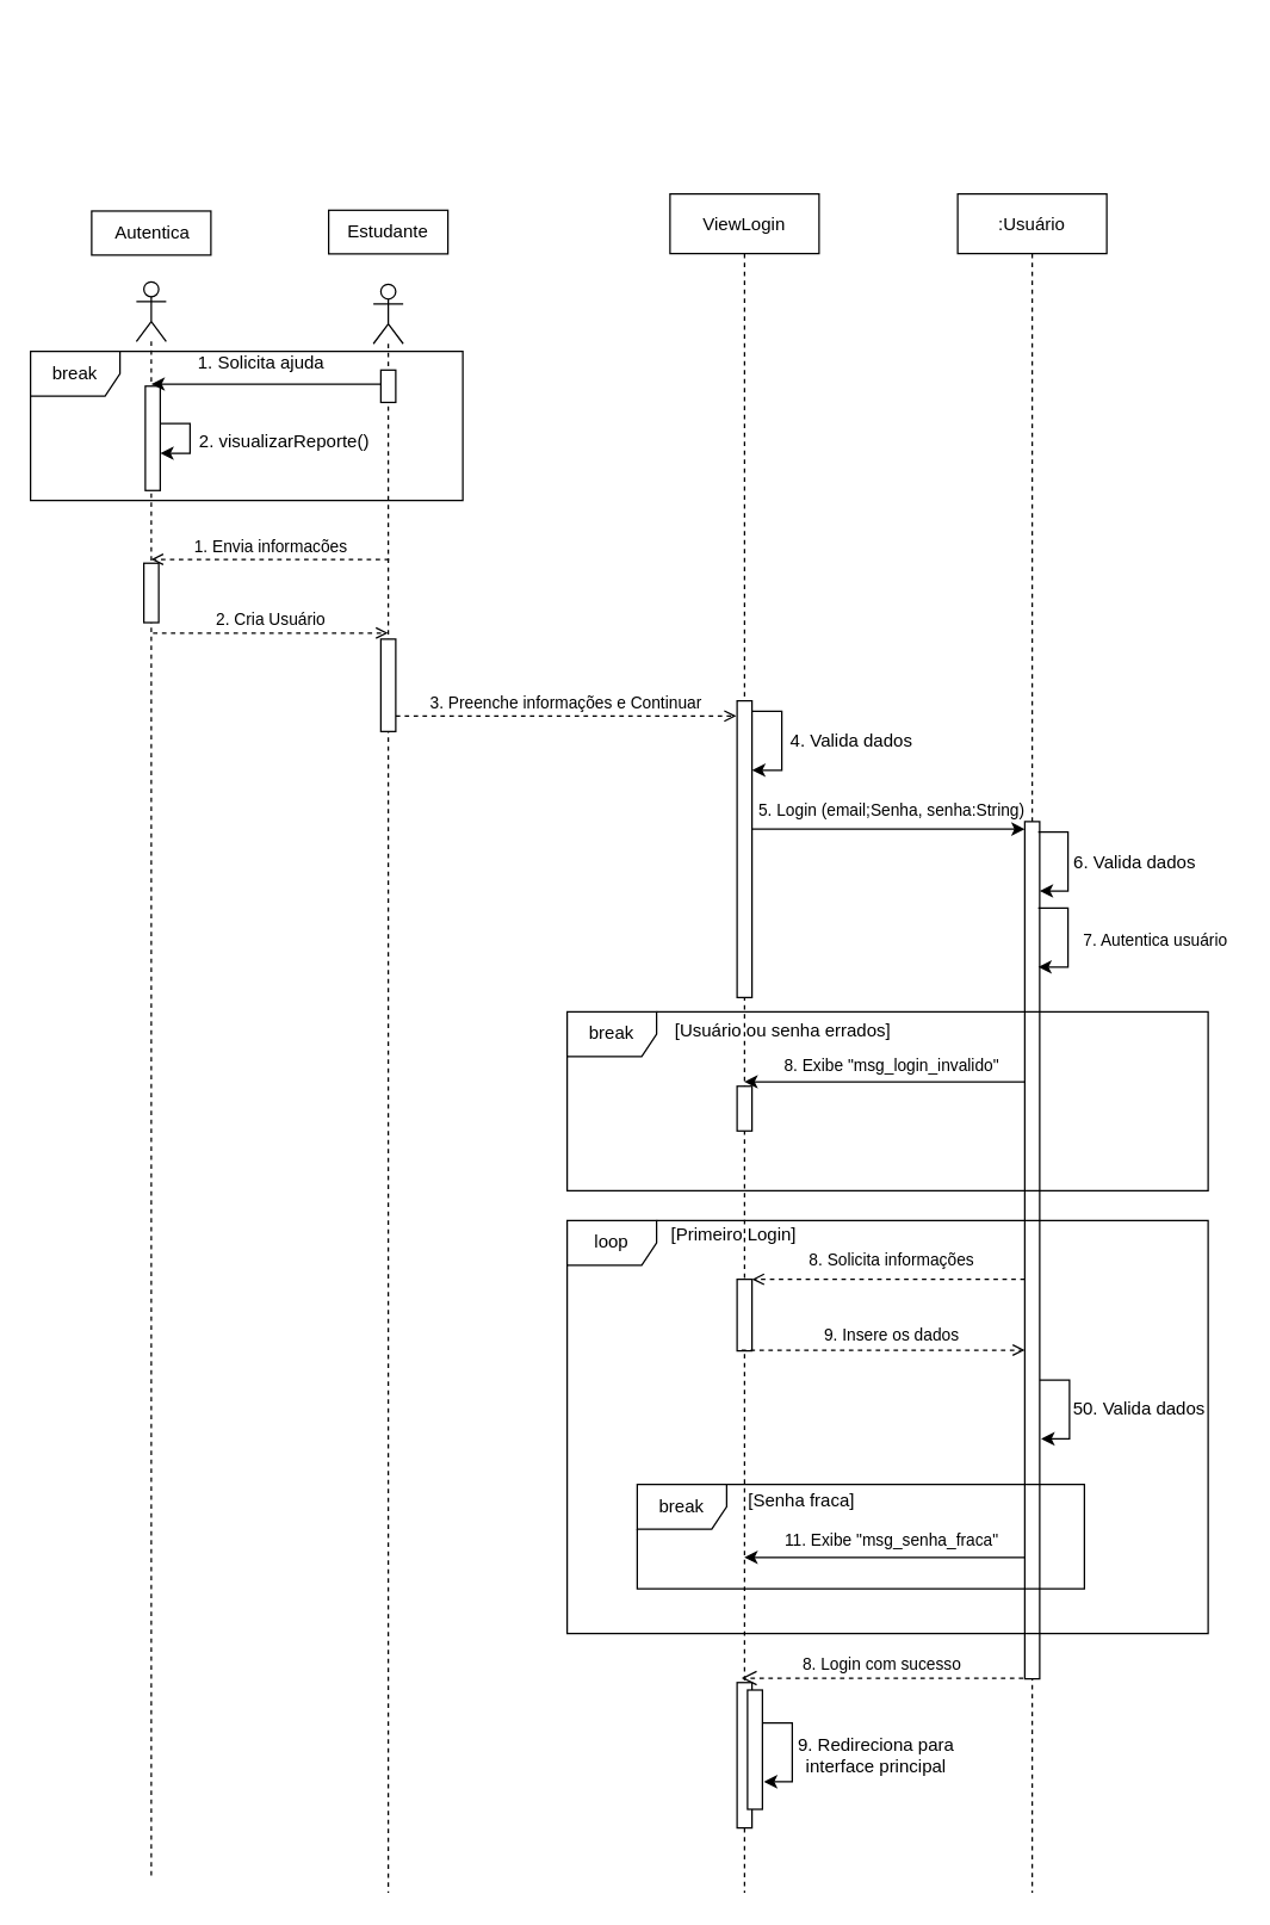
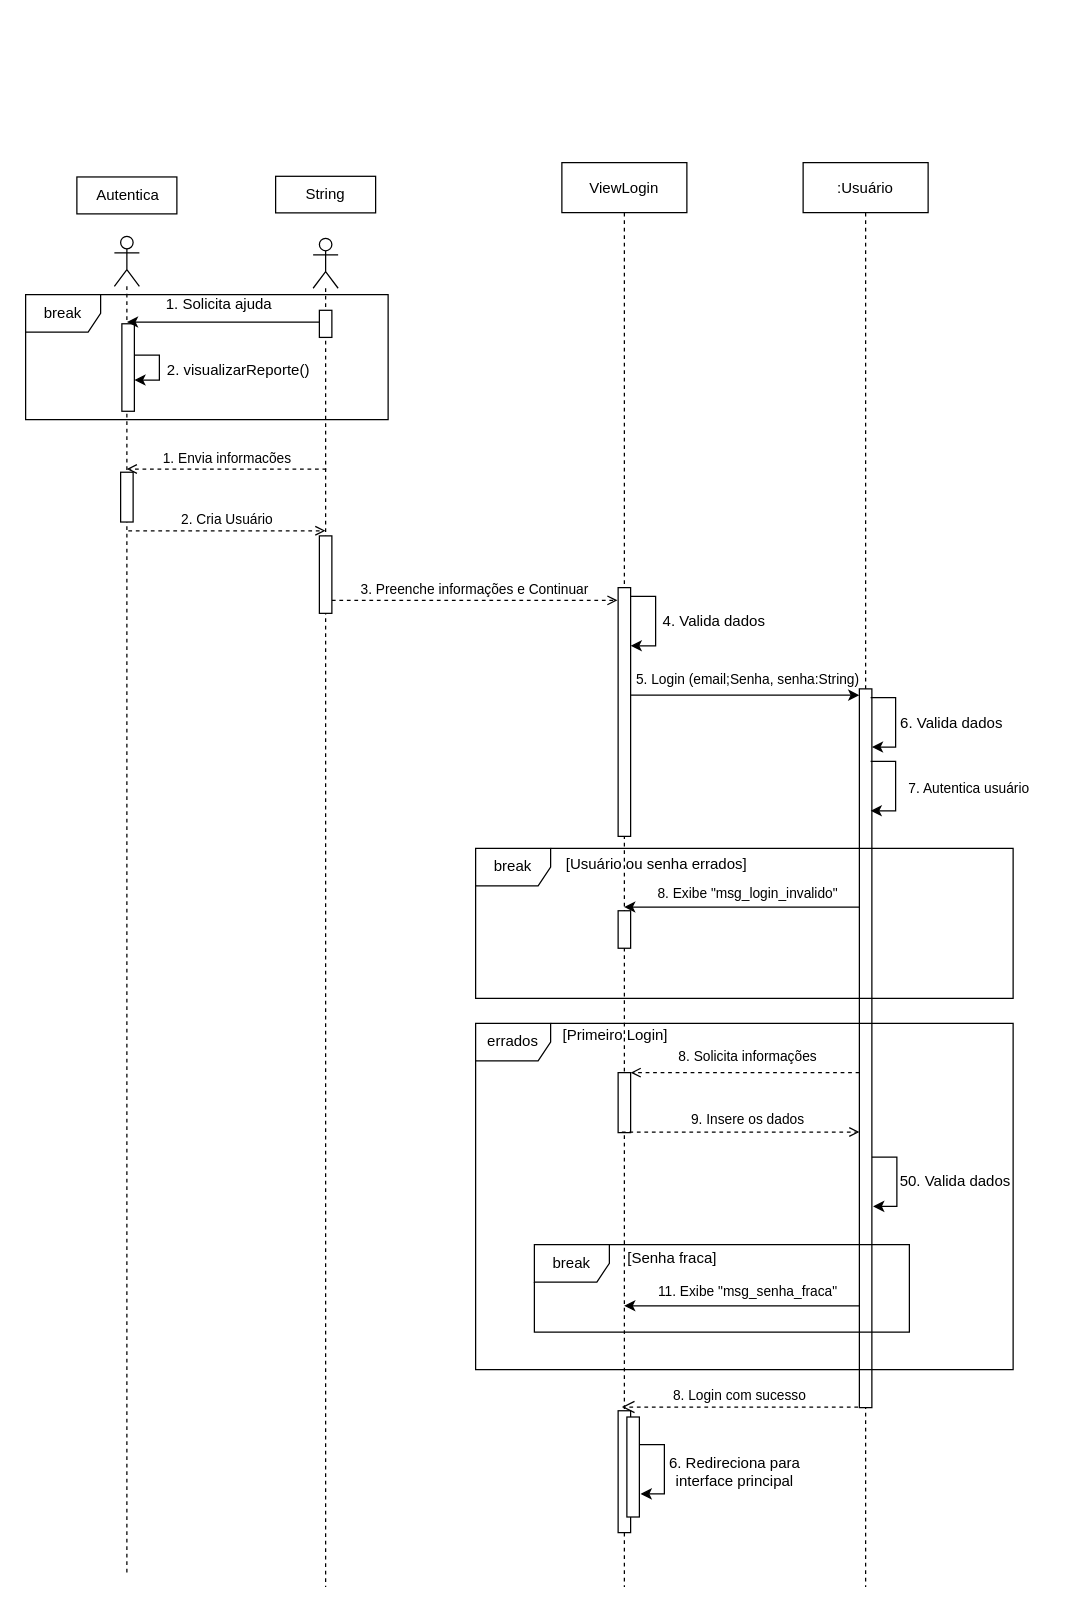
- <mxCell id="18" value="Estudante" style="text;html=1;align=center;verticalAlign=middle;whiteSpace=wrap;rounded=0;" parent="16" vertex="1"><mxGeometry width="80" height="72.796" as="geometry" /></mxCell>
+ <mxCell id="18" value="String" style="text;html=1;align=center;verticalAlign=middle;whiteSpace=wrap;rounded=0;" parent="16" vertex="1"><mxGeometry width="80" height="72.796" as="geometry" /></mxCell>
- <mxCell id="42" value="loop" style="shape=umlFrame;whiteSpace=wrap;html=1;pointerEvents=0;" vertex="1" parent="1"><mxGeometry x="380" y="818" width="430" height="277" as="geometry" /></mxCell>
+ <mxCell id="42" value="errados" style="shape=umlFrame;whiteSpace=wrap;html=1;pointerEvents=0;" vertex="1" parent="1"><mxGeometry x="380" y="818" width="430" height="277" as="geometry" /></mxCell>
- <mxCell id="54" value="9. Redireciona para interface principal" style="text;html=1;align=center;verticalAlign=middle;whiteSpace=wrap;rounded=0;" vertex="1" parent="1"><mxGeometry x="533" y="1154.02" width="109" height="44.98" as="geometry" /></mxCell>
+ <mxCell id="54" value="6. Redireciona para interface principal" style="text;html=1;align=center;verticalAlign=middle;whiteSpace=wrap;rounded=0;" vertex="1" parent="1"><mxGeometry x="533" y="1154.02" width="109" height="44.98" as="geometry" /></mxCell>
